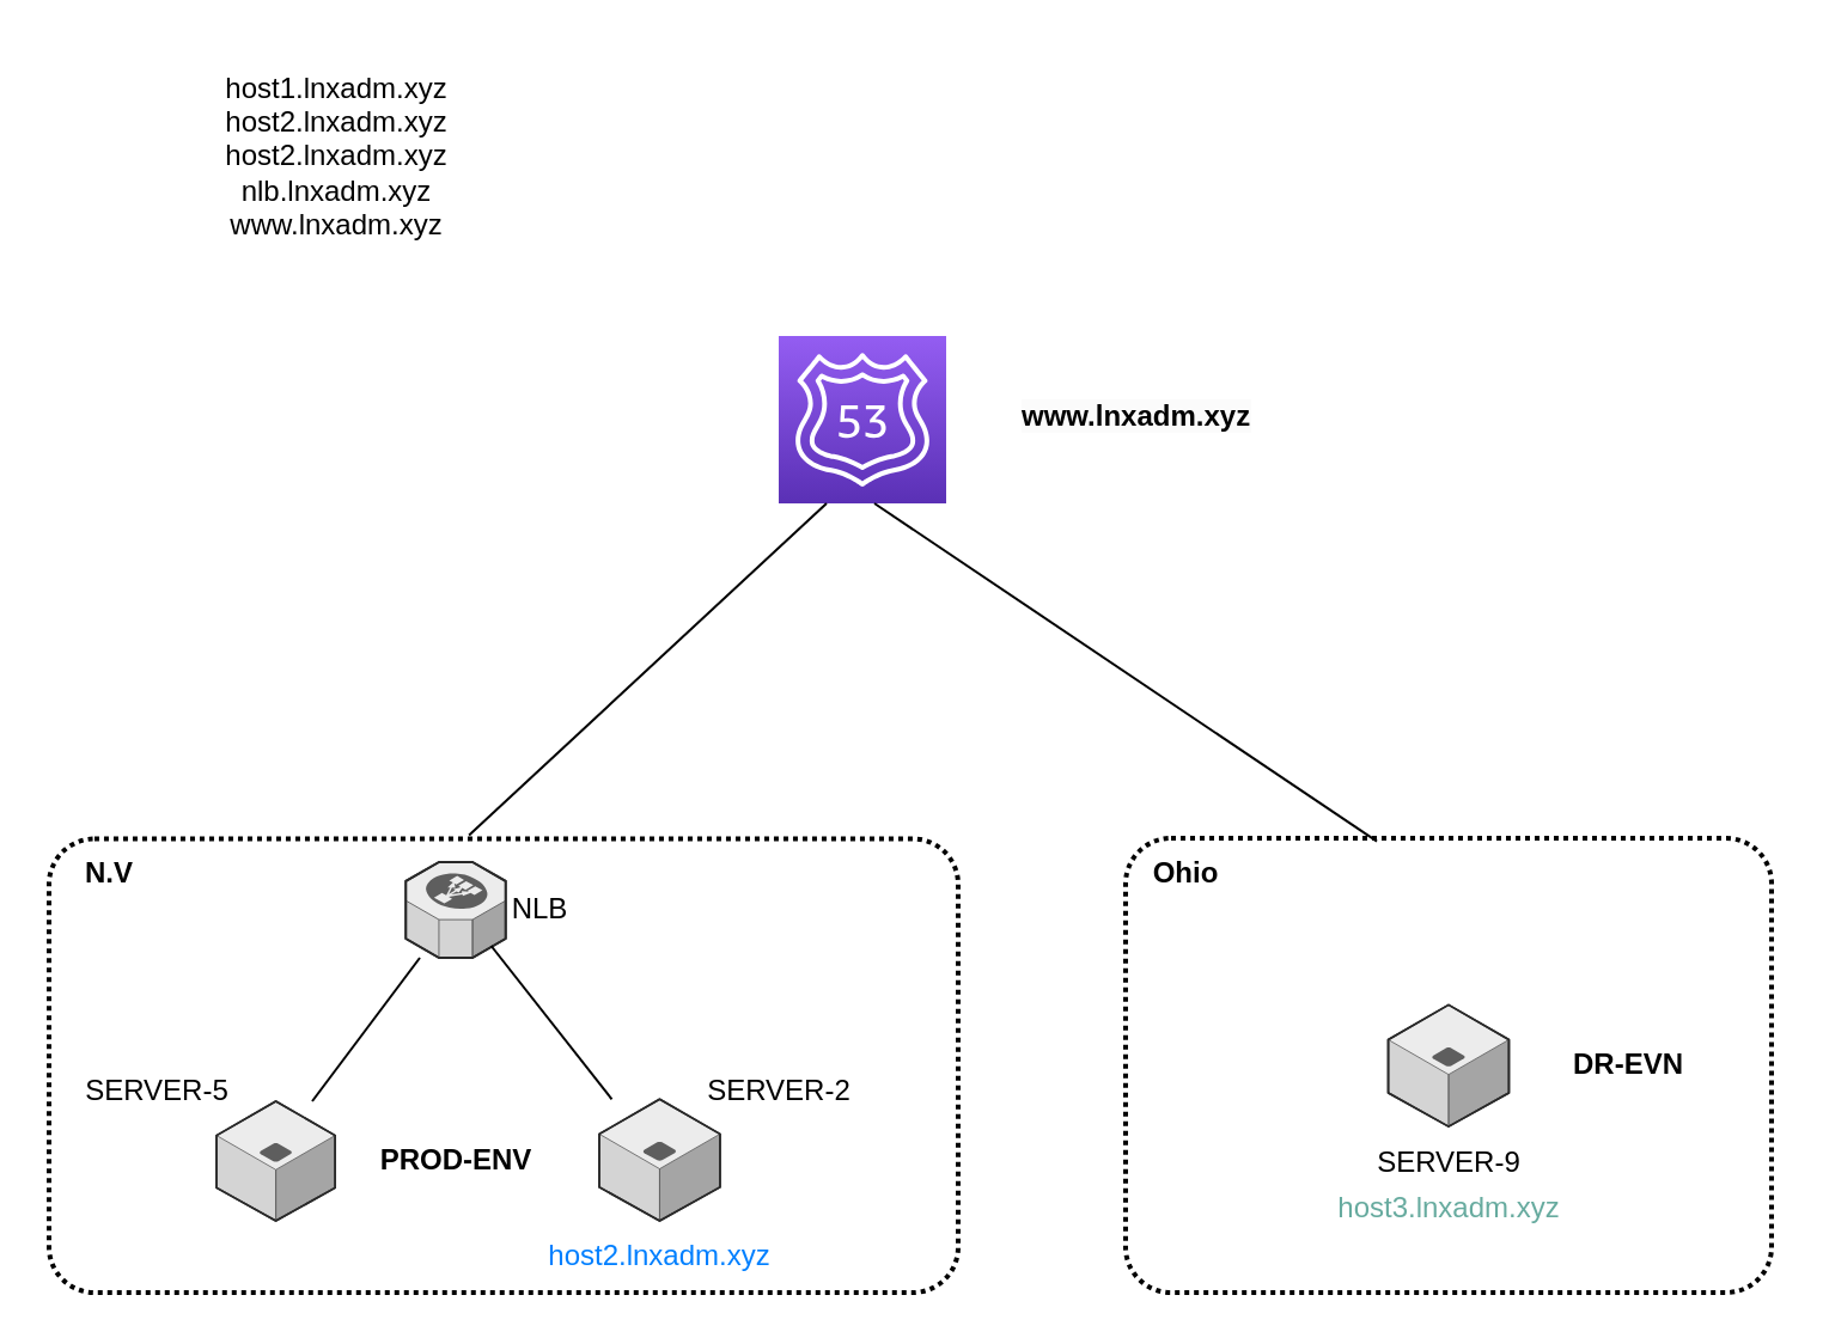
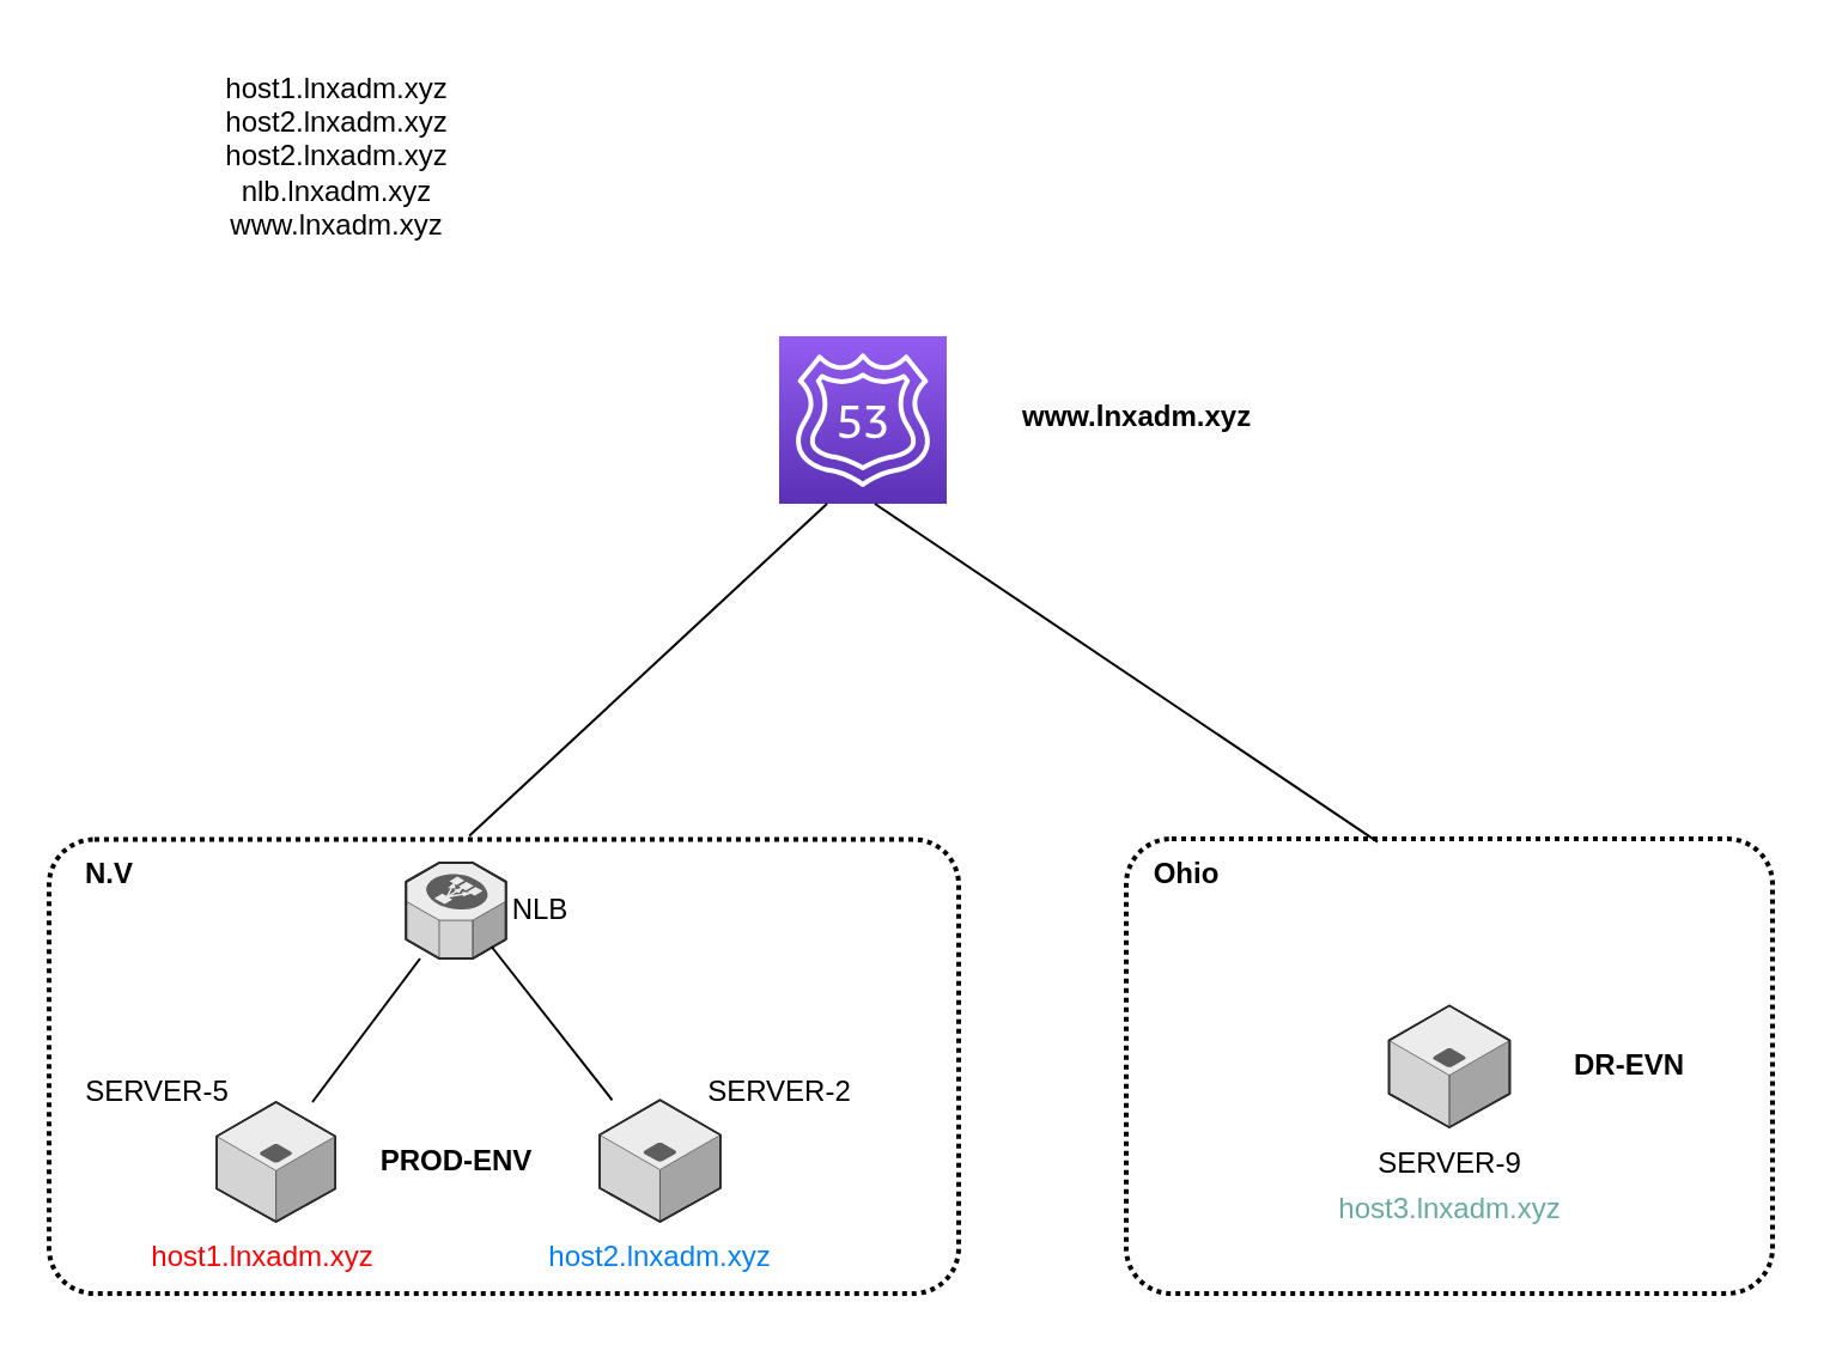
+ <mxCell id="14" value="&lt;font color=&quot;#ff0000&quot;&gt;host1.lnxadm.xyz&lt;/font&gt;" style="text;html=1;align=center;verticalAlign=middle;resizable=0;points=[];autosize=1;strokeColor=none;fillColor=none;" vertex="1" parent="1"><mxGeometry x="49.13" y="510" width="120" height="30" as="geometry" /></mxCell>
